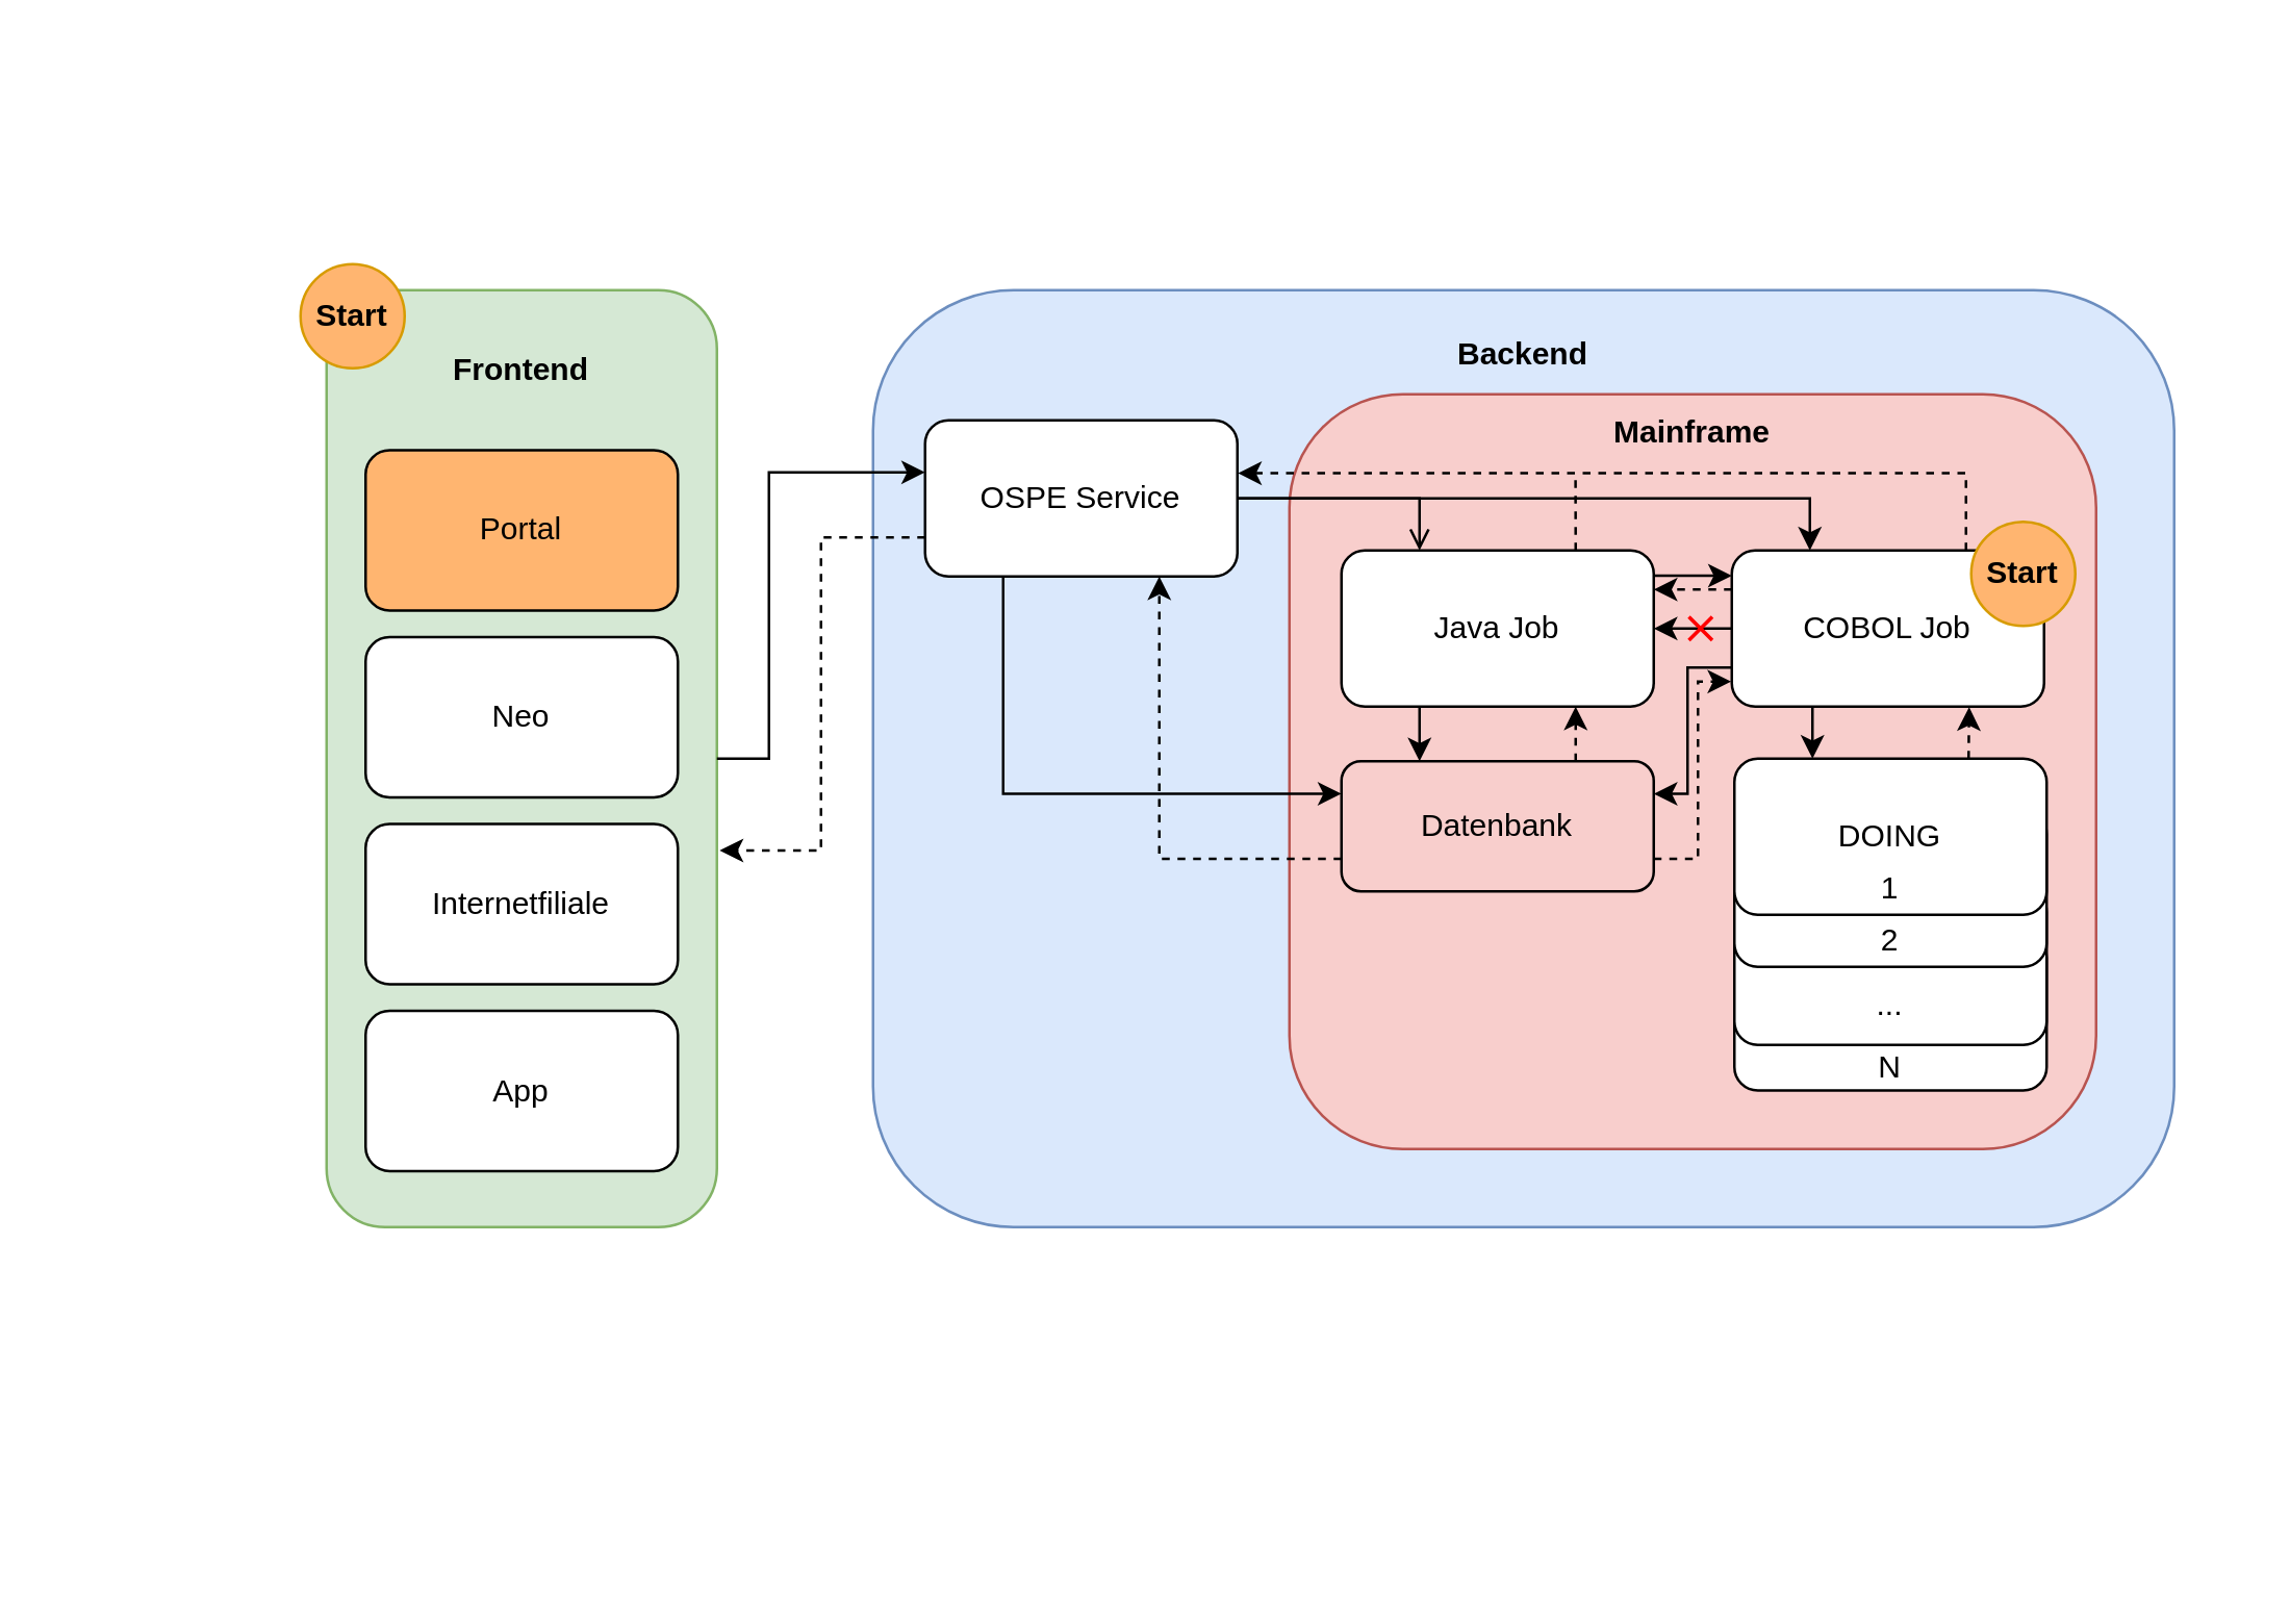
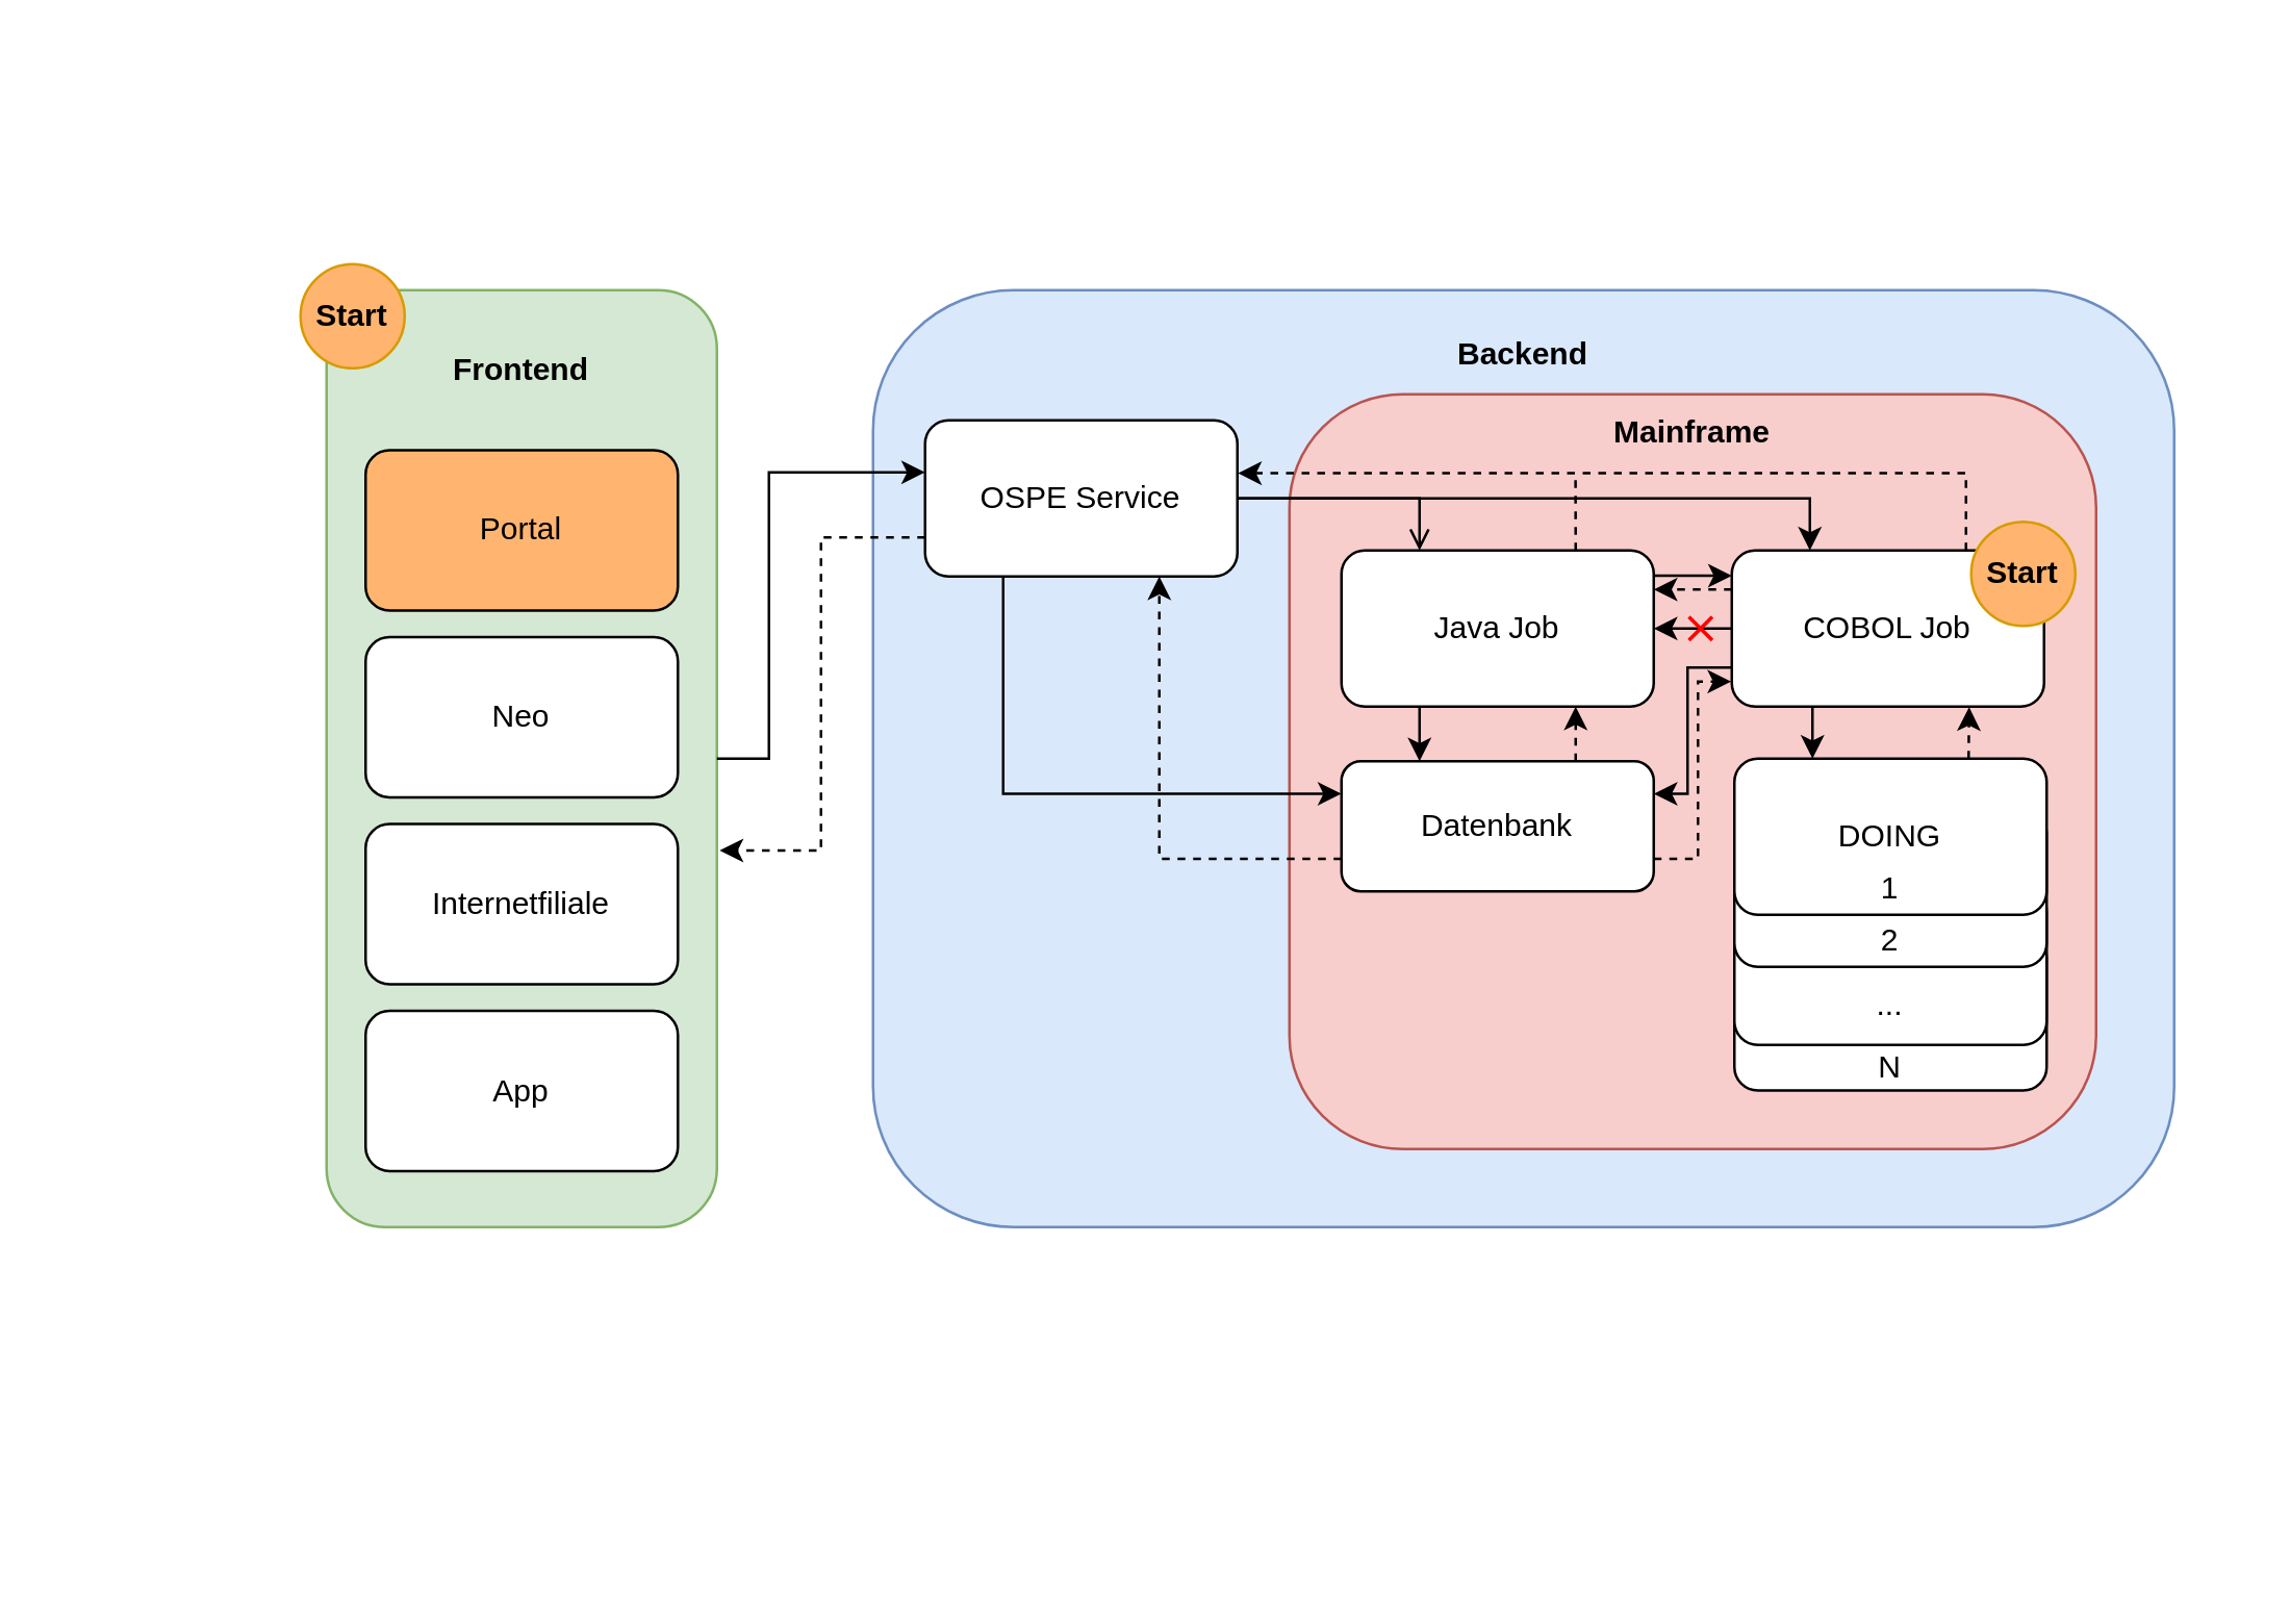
- <mxCell id="37" value="Datenbank" style="rounded=1;whiteSpace=wrap;html=1;fillColor=#f8cecc;" vertex="1" parent="14"><mxGeometry x="20" y="141" width="120" height="50" as="geometry" /></mxCell>
+ <mxCell id="37" value="Datenbank" style="rounded=1;whiteSpace=wrap;html=1;" vertex="1" parent="14"><mxGeometry x="20" y="141" width="120" height="50" as="geometry" /></mxCell>
